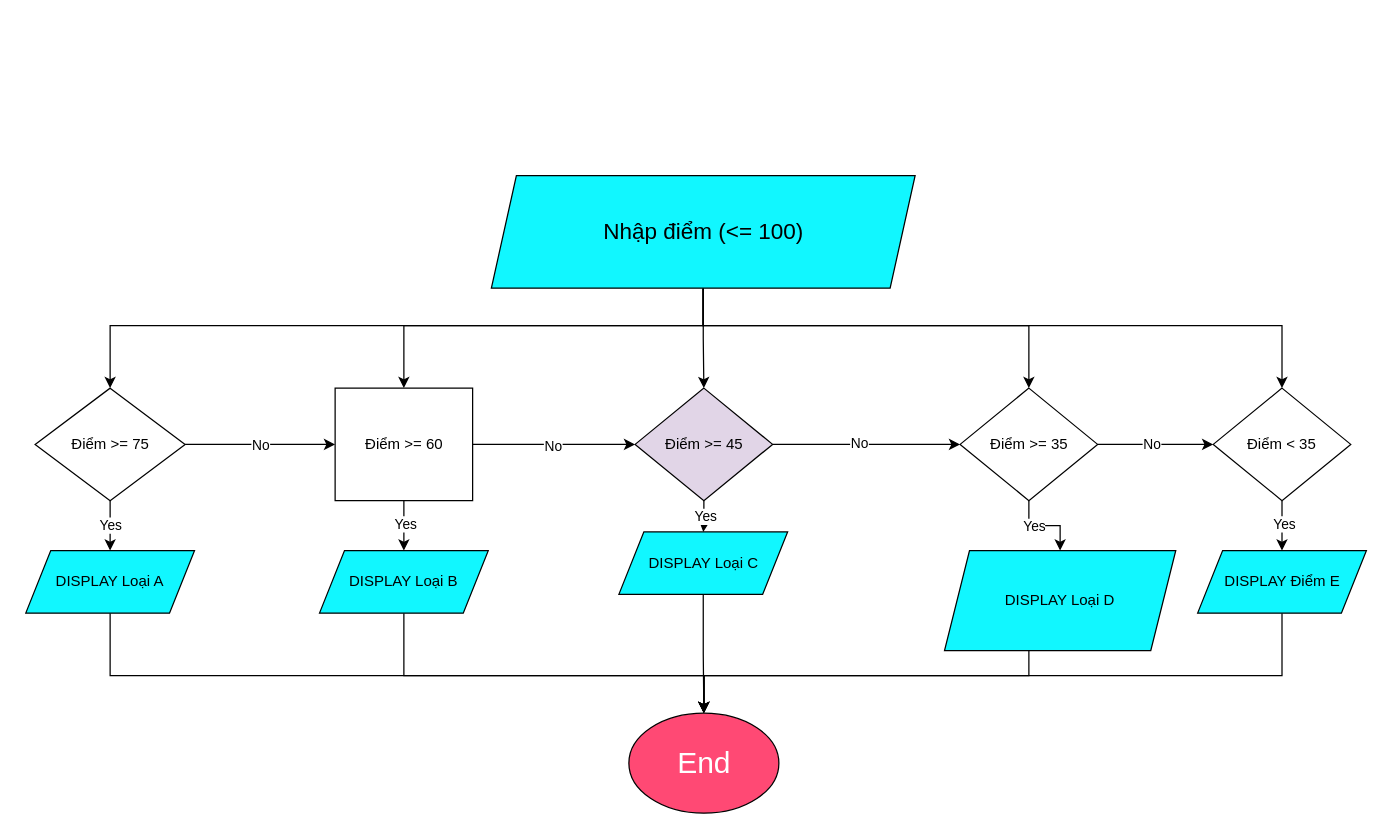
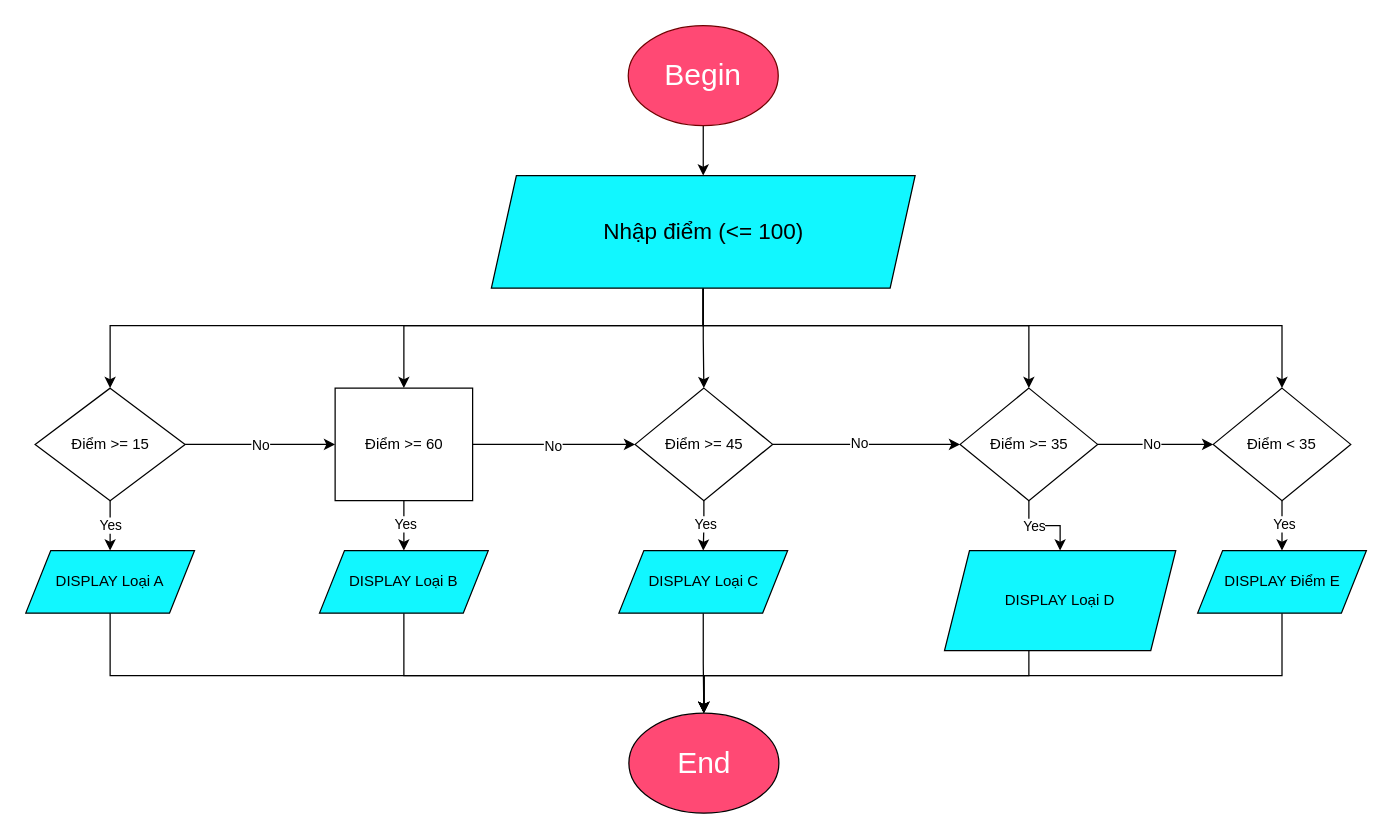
+ <mxCell id="3" value="&lt;font style=&quot;font-size: 24px;&quot;&gt;Begin&lt;/font&gt;" style="ellipse;whiteSpace=wrap;html=1;fillColor=#FF4974;fontColor=#ffffff;strokeColor=#6F0000;" vertex="1" parent="1"><mxGeometry x="502" y="20" width="120" height="80" as="geometry" /></mxCell>
+ <mxCell id="2" value="" style="edgeStyle=orthogonalEdgeStyle;rounded=0;orthogonalLoop=1;jettySize=auto;html=1;" edge="1" parent="1" source="3" target="9"><mxGeometry relative="1" as="geometry" /></mxCell>
- <mxCell id="14" value="Điểm &amp;gt;= 75" style="rhombus;whiteSpace=wrap;html=1;" vertex="1" parent="1"><mxGeometry x="27.5" y="310" width="120" height="90" as="geometry" /></mxCell>
+ <mxCell id="14" value="Điểm &amp;gt;= 15" style="rhombus;whiteSpace=wrap;html=1;" vertex="1" parent="1"><mxGeometry x="27.5" y="310" width="120" height="90" as="geometry" /></mxCell>
- <mxCell id="28" value="Điểm &amp;gt;= 45" style="rhombus;whiteSpace=wrap;html=1;fillColor=#e1d5e7;" vertex="1" parent="1"><mxGeometry x="507.5" y="310" width="110" height="90" as="geometry" /></mxCell>
+ <mxCell id="28" value="Điểm &amp;gt;= 45" style="rhombus;whiteSpace=wrap;html=1;" vertex="1" parent="1"><mxGeometry x="507.5" y="310" width="110" height="90" as="geometry" /></mxCell>
- <mxCell id="30" value="&lt;font style=&quot;font-size: 12px;&quot;&gt;DISPLAY Loại C&lt;/font&gt;" style="shape=parallelogram;perimeter=parallelogramPerimeter;whiteSpace=wrap;html=1;fixedSize=1;fillColor=#11F7FF;" vertex="1" parent="1"><mxGeometry x="494.5" y="425" width="135" height="50" as="geometry" /></mxCell>
+ <mxCell id="30" value="&lt;font style=&quot;font-size: 12px;&quot;&gt;DISPLAY Loại C&lt;/font&gt;" style="shape=parallelogram;perimeter=parallelogramPerimeter;whiteSpace=wrap;html=1;fixedSize=1;fillColor=#11F7FF;" vertex="1" parent="1"><mxGeometry x="494.5" y="440" width="135" height="50" as="geometry" /></mxCell>
